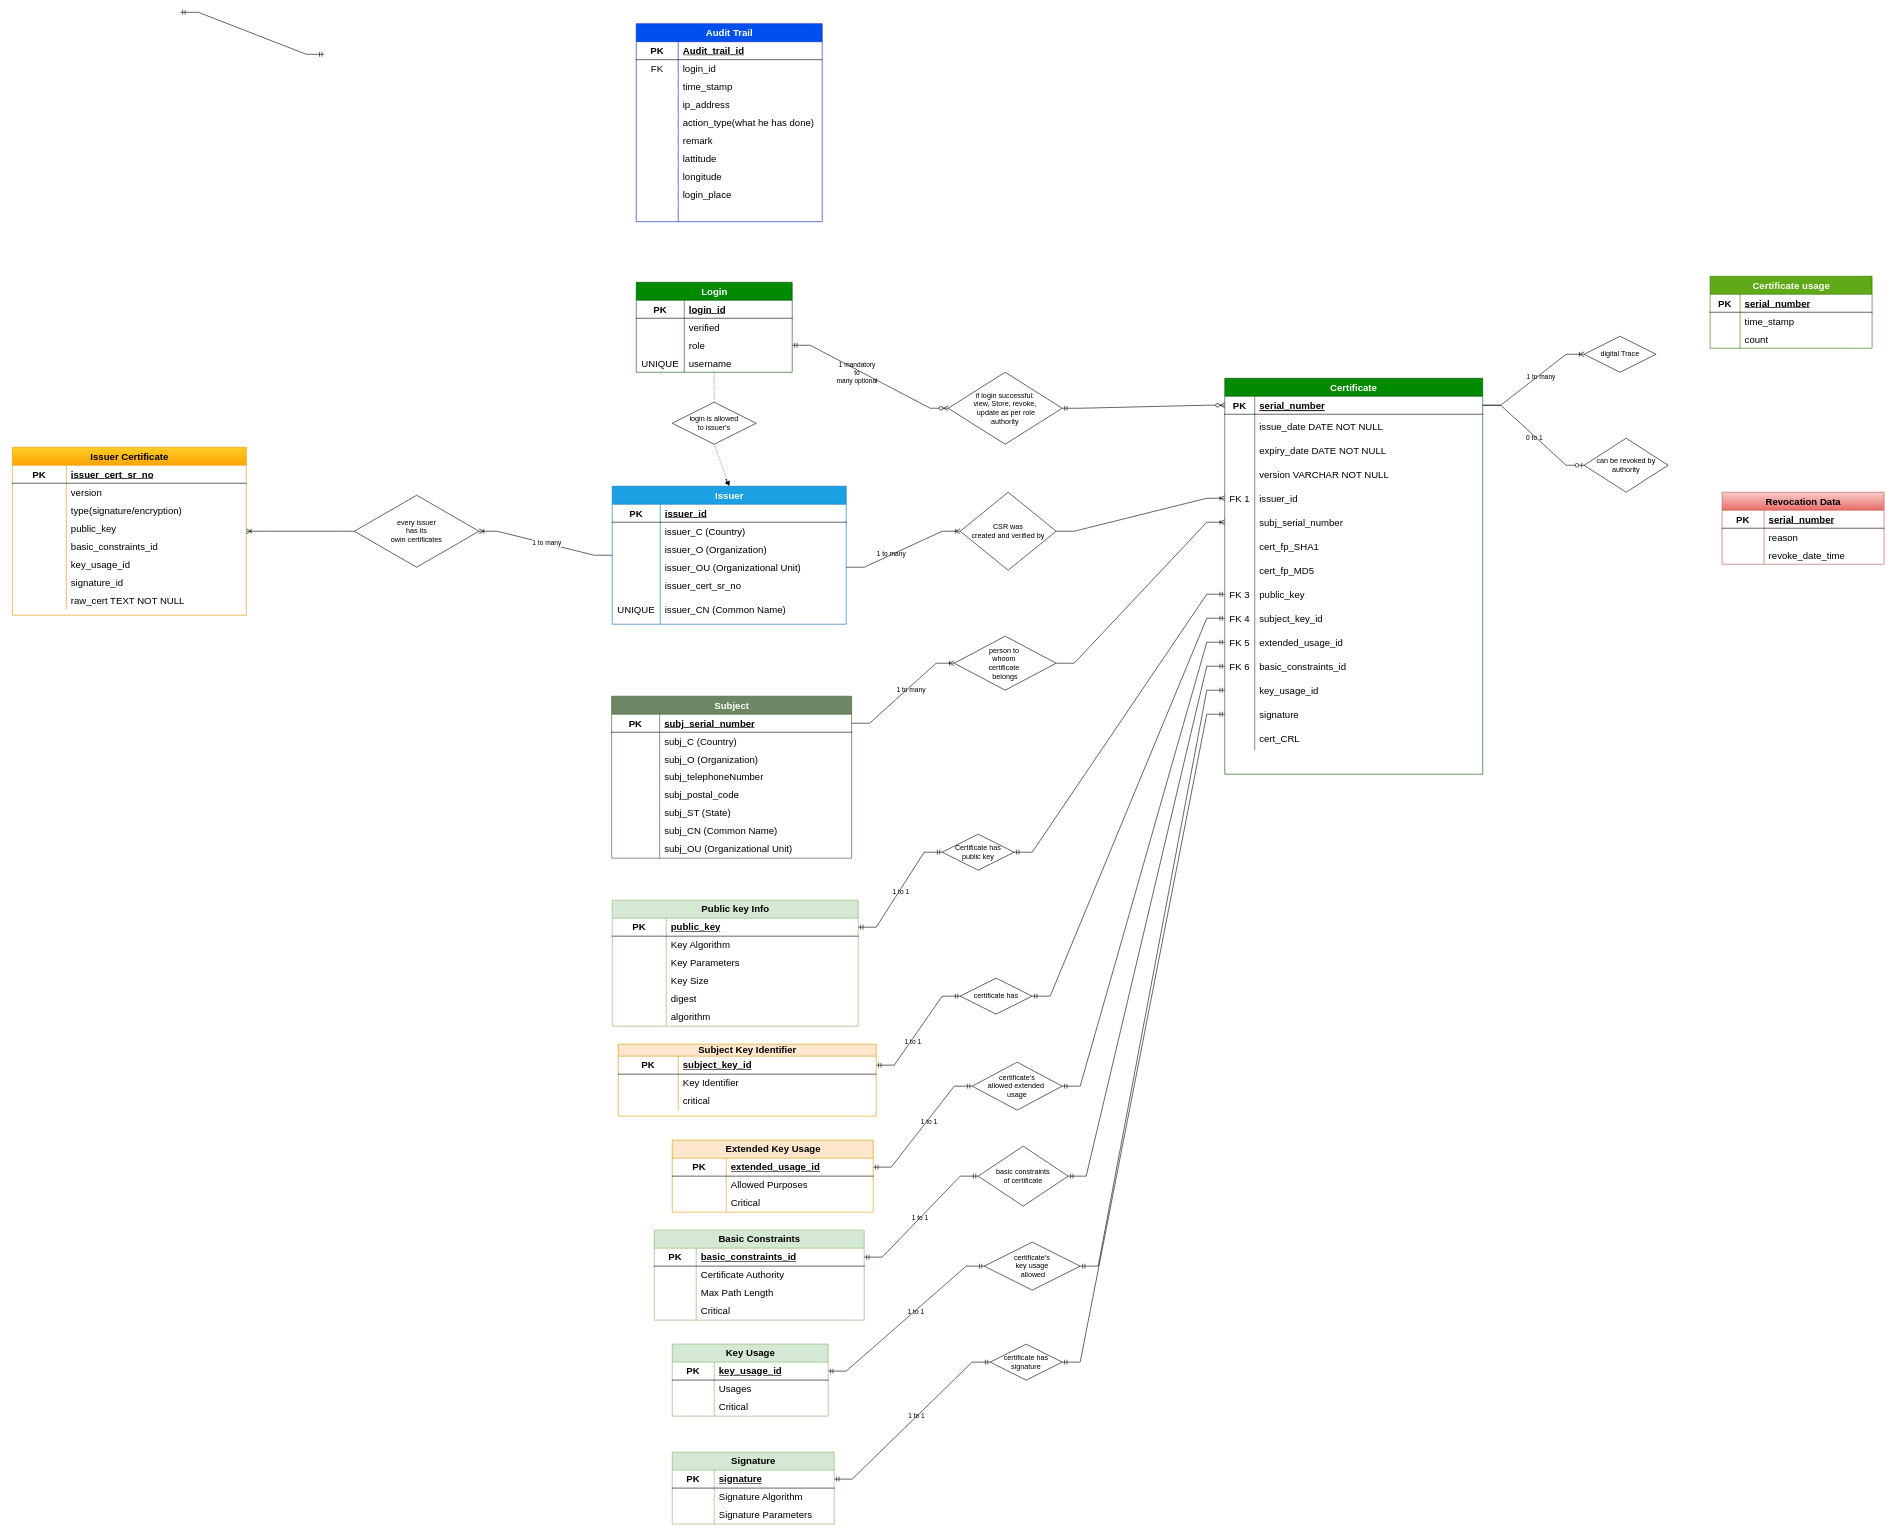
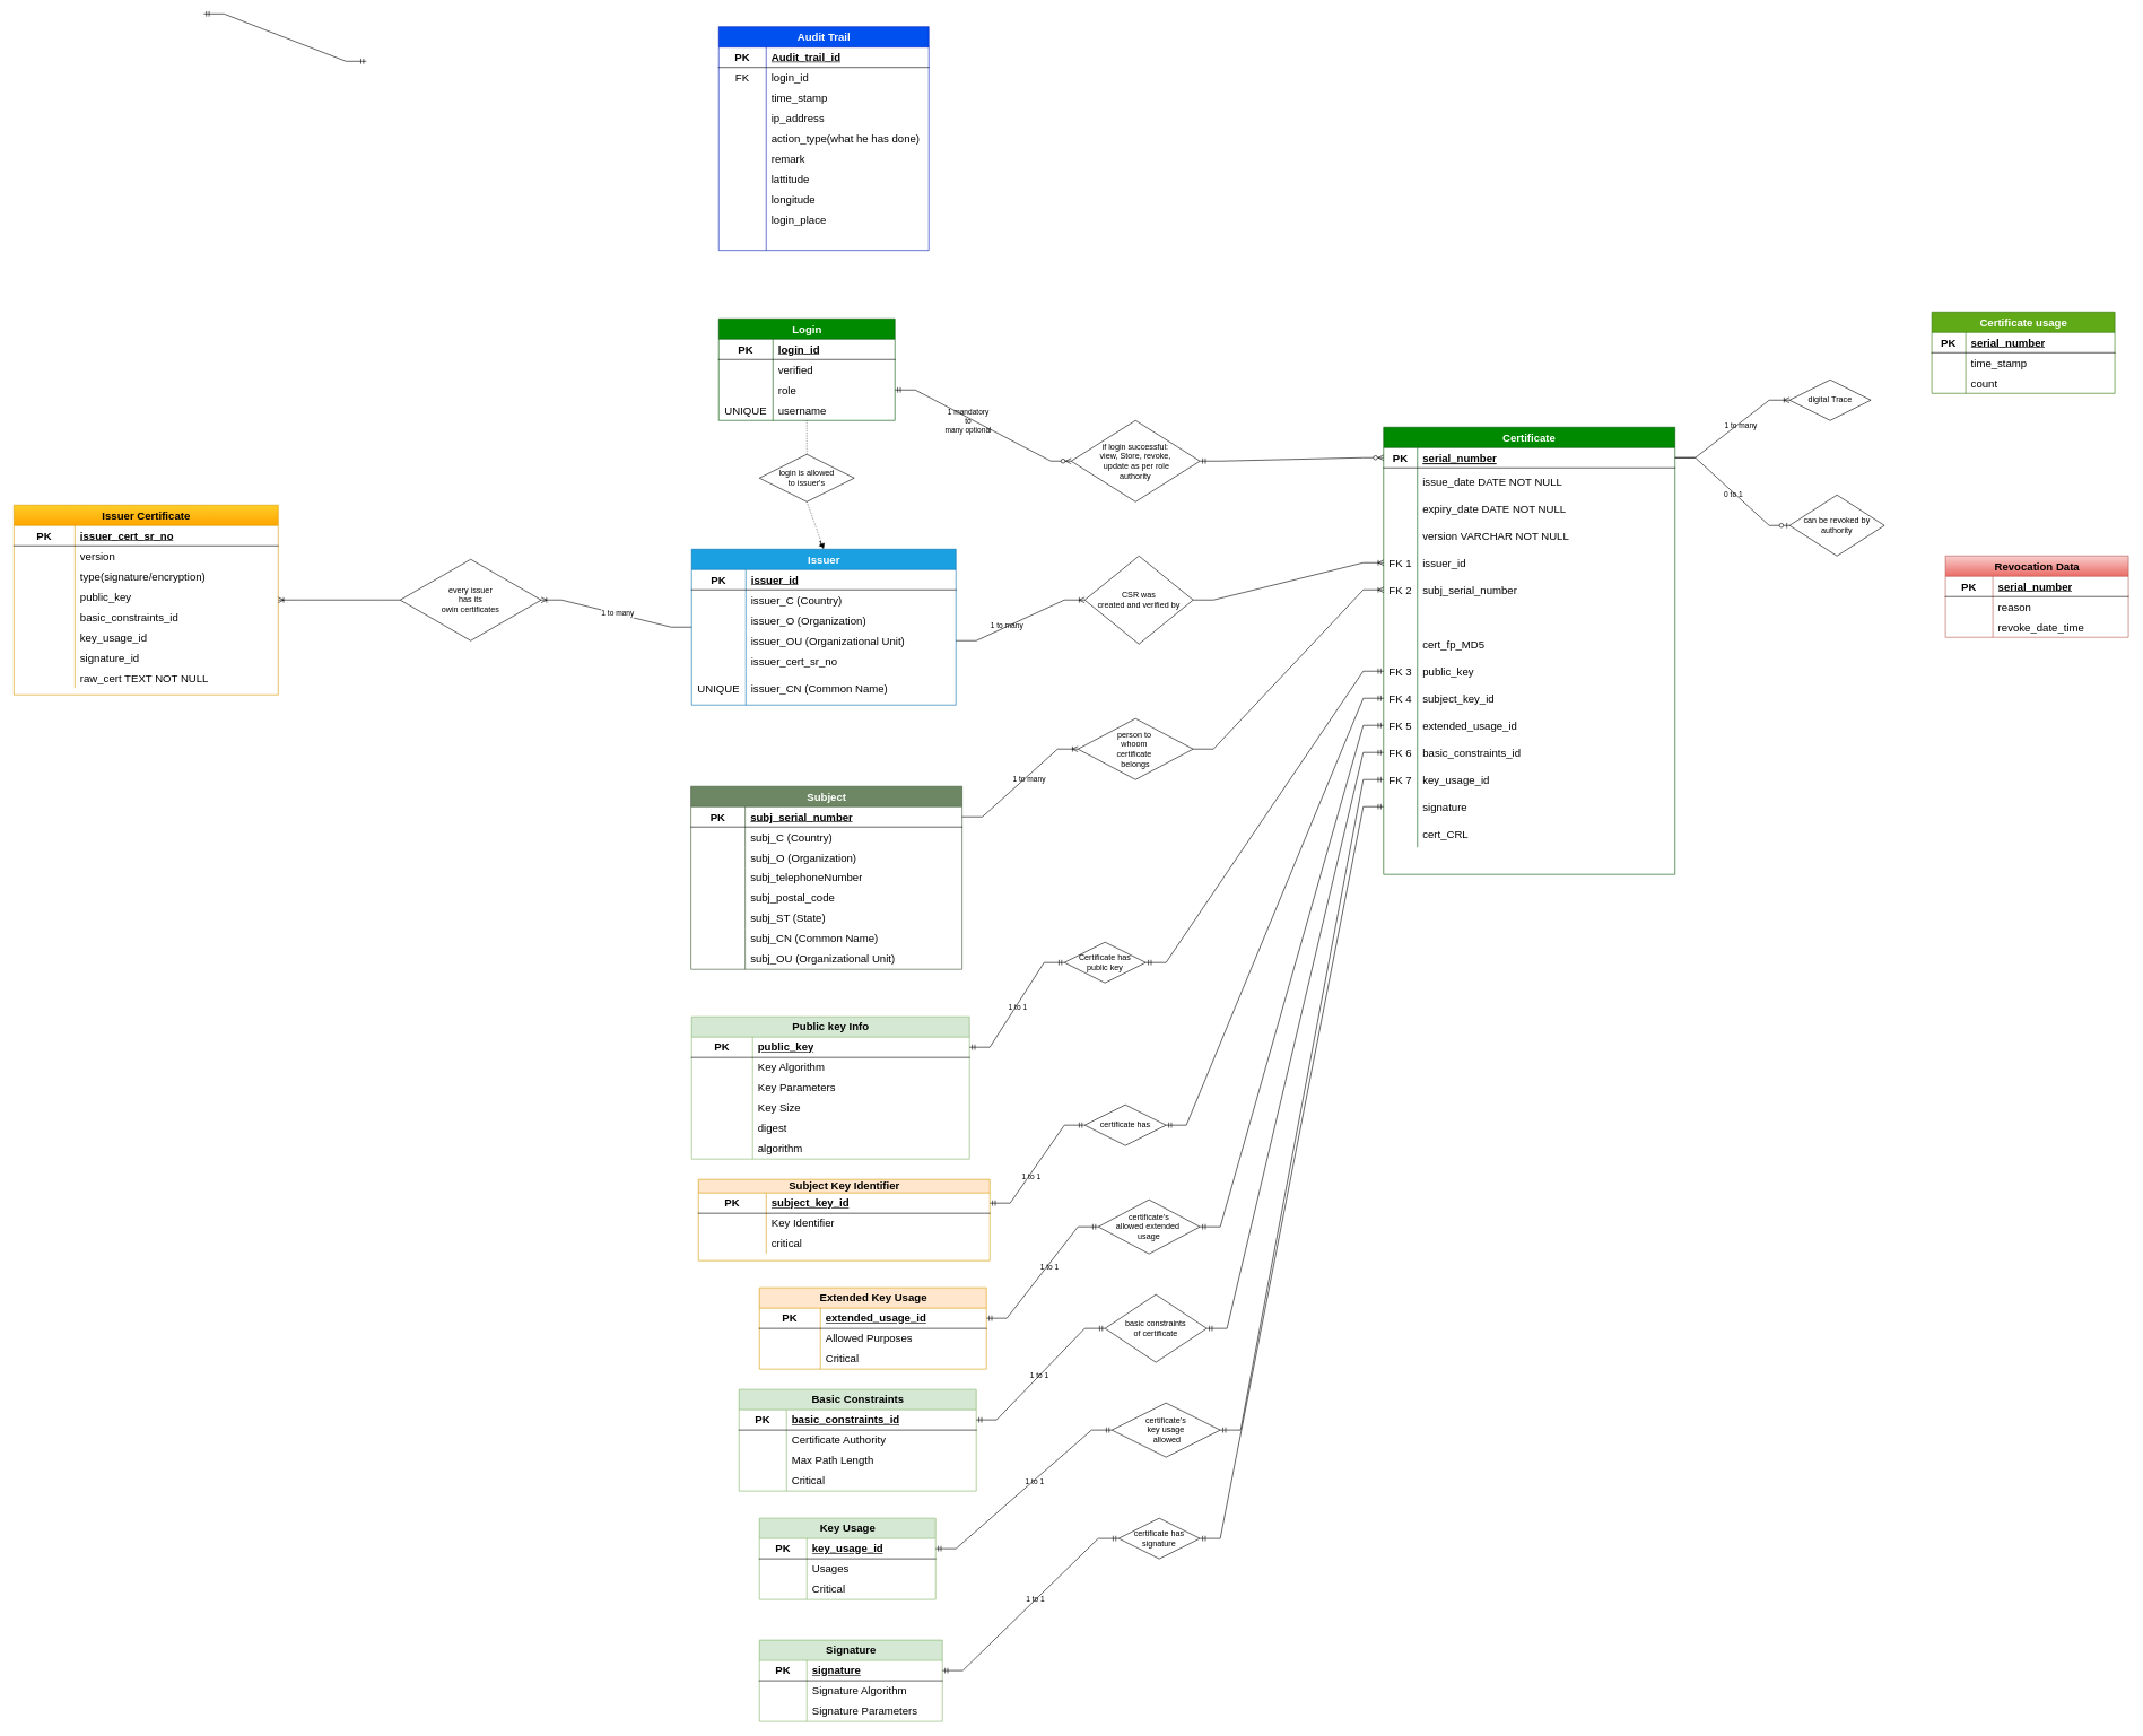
+ <mxCell id="19" value="FK 2" style="shape=partialRectangle;overflow=hidden;connectable=0;fillColor=none;top=0;left=0;bottom=0;right=0;fontSize=16;labelBackgroundColor=none;" vertex="1" parent="18"><mxGeometry width="50" height="40" as="geometry"><mxRectangle width="50" height="40" as="alternateBounds" /></mxGeometry></mxCell>
- <mxCell id="23" value="cert_fp_SHA1" style="shape=partialRectangle;overflow=hidden;connectable=0;fillColor=none;top=0;left=0;bottom=0;right=0;align=left;spacingLeft=6;dashed=1;fontSize=16;labelBackgroundColor=none;" vertex="1" parent="21"><mxGeometry x="50" width="380" height="40" as="geometry"><mxRectangle width="380" height="40" as="alternateBounds" /></mxGeometry></mxCell>
+ <mxCell id="40" value="FK 7" style="shape=partialRectangle;overflow=hidden;connectable=0;fillColor=none;top=0;left=0;bottom=0;right=0;fontSize=16;labelBackgroundColor=none;" vertex="1" parent="39"><mxGeometry width="50" height="40" as="geometry"><mxRectangle width="50" height="40" as="alternateBounds" /></mxGeometry></mxCell>
